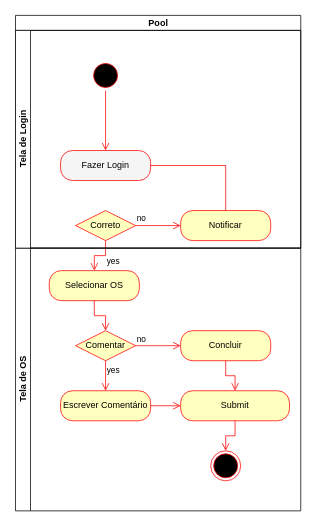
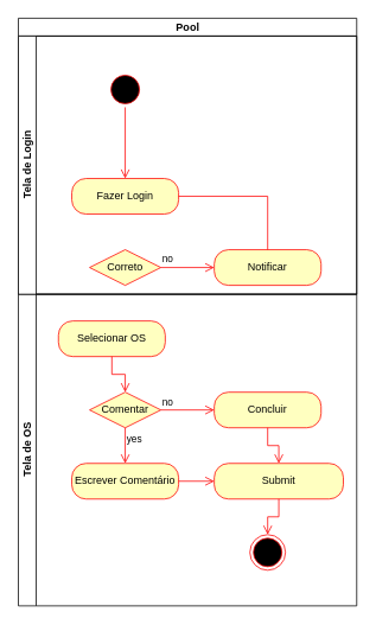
- <mxCell id="4" value="Fazer Login" style="rounded=1;whiteSpace=wrap;html=1;arcSize=40;fontColor=#000000;fillColor=#f5f5f5;strokeColor=#ff0000;" vertex="1" parent="1"><mxGeometry x="80" y="200" width="120" height="40" as="geometry" /></mxCell>
+ <mxCell id="4" value="Fazer Login" style="rounded=1;whiteSpace=wrap;html=1;arcSize=40;fontColor=#000000;fillColor=#ffffc0;strokeColor=#ff0000;" vertex="1" parent="1"><mxGeometry x="80" y="200" width="120" height="40" as="geometry" /></mxCell>
- <mxCell id="7" value="yes" style="edgeStyle=orthogonalEdgeStyle;html=1;align=left;verticalAlign=top;endArrow=open;endSize=8;strokeColor=#ff0000;rounded=0;entryX=0.5;entryY=0;entryDx=0;entryDy=0;" edge="1" source="5" parent="1" target="10"><mxGeometry x="-0.5" relative="1" as="geometry"><mxPoint x="140" y="360" as="targetPoint" /><Array as="points" /><mxPoint as="offset" /></mxGeometry></mxCell>
